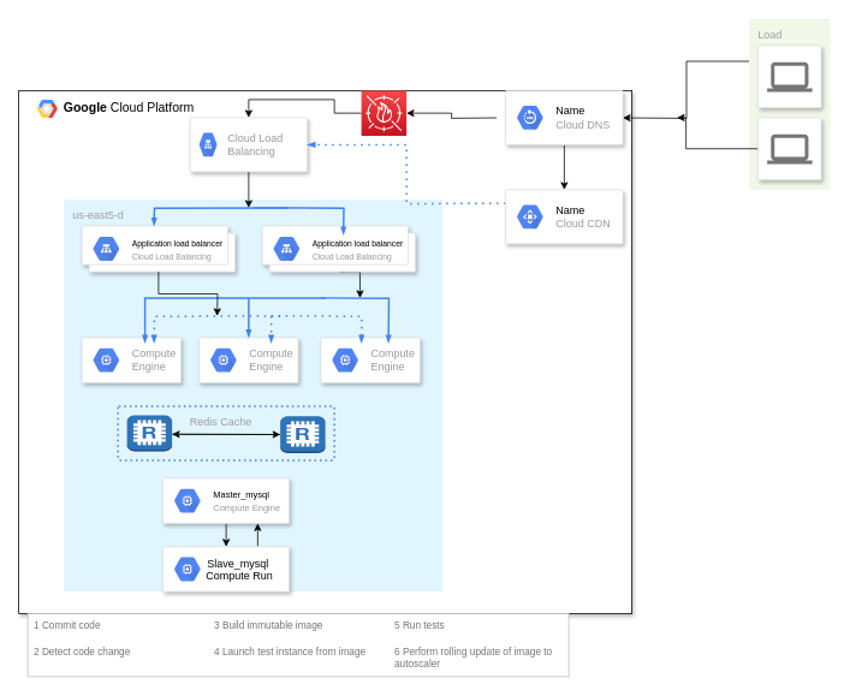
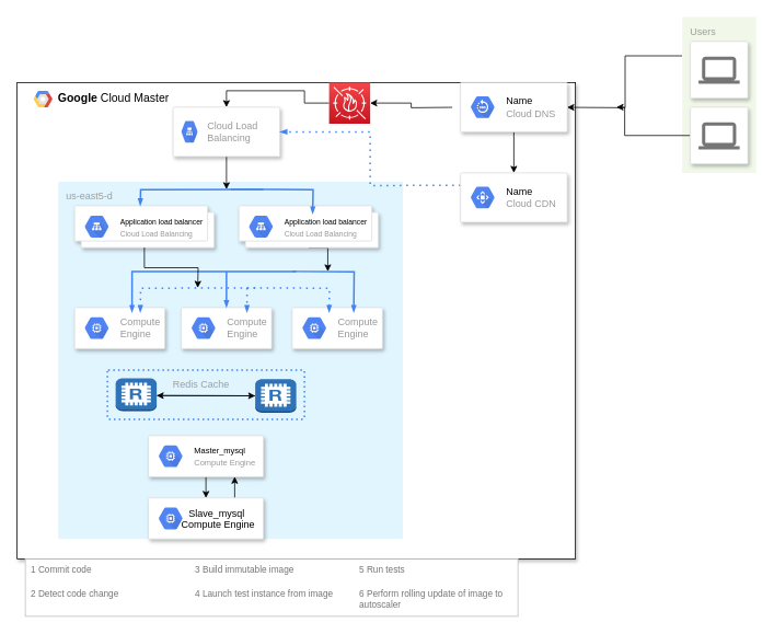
- <mxCell id="40" value="Load" style="rounded=1;absoluteArcSize=1;arcSize=2;html=1;strokeColor=none;gradientColor=none;shadow=0;dashed=0;strokeColor=none;fontSize=12;fontColor=#9E9E9E;align=left;verticalAlign=top;spacing=10;spacingTop=-4;fillColor=#F1F8E9;" parent="1" vertex="1"><mxGeometry x="830" y="20" width="90" height="190" as="geometry" /></mxCell>
+ <mxCell id="40" value="Users" style="rounded=1;absoluteArcSize=1;arcSize=2;html=1;strokeColor=none;gradientColor=none;shadow=0;dashed=0;strokeColor=none;fontSize=12;fontColor=#9E9E9E;align=left;verticalAlign=top;spacing=10;spacingTop=-4;fillColor=#F1F8E9;" parent="1" vertex="1"><mxGeometry x="830" y="20" width="90" height="190" as="geometry" /></mxCell>
- <mxCell id="2" value="&lt;b&gt;Google &lt;/b&gt;Cloud Platform" style="shadow=1;fontSize=14;align=left;spacing=10;9E9E9E;verticalAlign=top;spacingTop=-4;fontStyle=0;spacingLeft=40;html=1;" parent="1" vertex="1"><mxGeometry x="20" y="100" width="680" height="580" as="geometry" /></mxCell>
+ <mxCell id="2" value="&lt;b&gt;Google &lt;/b&gt;Cloud Master" style="shadow=1;fontSize=14;align=left;spacing=10;9E9E9E;verticalAlign=top;spacingTop=-4;fontStyle=0;spacingLeft=40;html=1;" parent="1" vertex="1"><mxGeometry x="20" y="100" width="680" height="580" as="geometry" /></mxCell>
- <mxCell id="27" value="        Slave_mysql&#10;         Compute Run" style="strokeColor=#dddddd;shadow=1;strokeWidth=1;rounded=1;absoluteArcSize=1;arcSize=2;gradientColor=none;" vertex="1" parent="2"><mxGeometry x="160" y="505.83" width="140" height="50" as="geometry" /></mxCell>
+ <mxCell id="27" value="        Slave_mysql&#10;         Compute Engine" style="strokeColor=#dddddd;shadow=1;strokeWidth=1;rounded=1;absoluteArcSize=1;arcSize=2;gradientColor=none;" vertex="1" parent="2"><mxGeometry x="160" y="505.83" width="140" height="50" as="geometry" /></mxCell>
